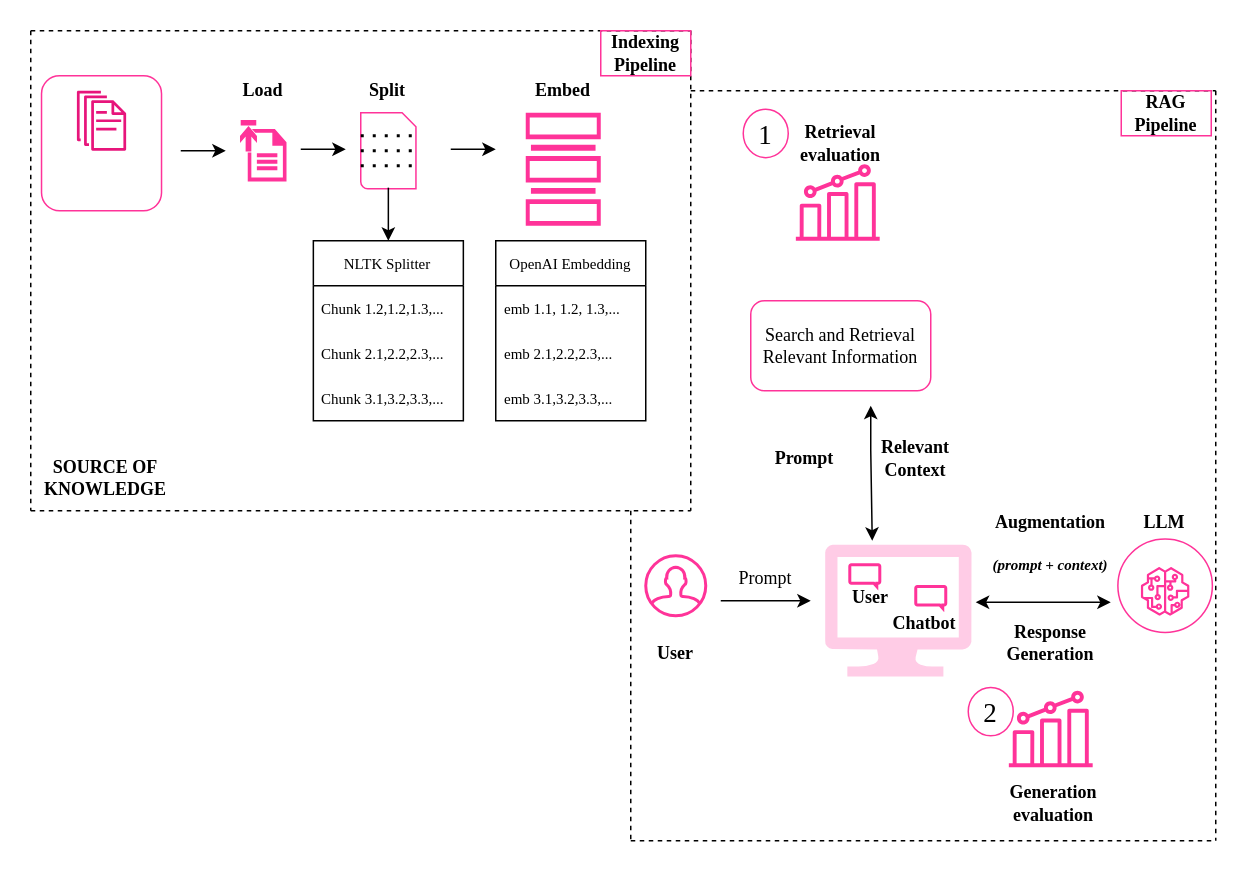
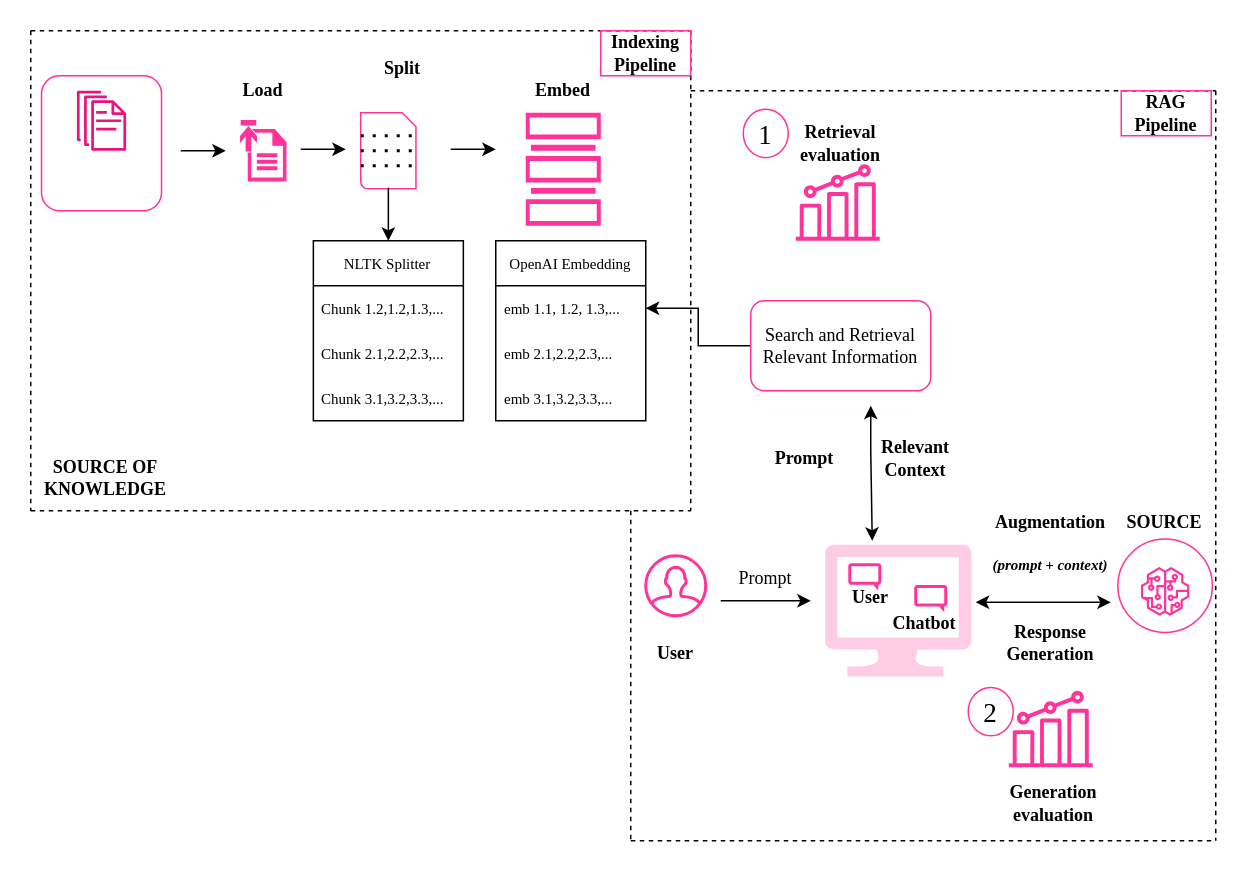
- <mxCell id="17" value="&lt;font face=&quot;Monserrat&quot;&gt;&lt;b&gt;Split&lt;/b&gt;&lt;br&gt;&lt;/font&gt;" style="text;html=1;strokeColor=none;fillColor=none;align=center;verticalAlign=middle;whiteSpace=wrap;rounded=0;" vertex="1" parent="1"><mxGeometry x="228.4" y="44.6" width="60" height="30" as="geometry" /></mxCell>
+ <mxCell id="17" value="&lt;font face=&quot;Monserrat&quot;&gt;&lt;b&gt;Split&lt;/b&gt;&lt;br&gt;&lt;/font&gt;" style="text;html=1;strokeColor=none;fillColor=none;align=center;verticalAlign=middle;whiteSpace=wrap;rounded=0;" vertex="1" parent="1"><mxGeometry x="238.4" y="29.6" width="60" height="30" as="geometry" /></mxCell>
+ <mxCell id="35" value="" style="edgeStyle=orthogonalEdgeStyle;rounded=0;orthogonalLoop=1;jettySize=auto;html=1;" edge="1" parent="1" source="36" target="27"><mxGeometry relative="1" as="geometry" /></mxCell>
- <mxCell id="52" value="&lt;font face=&quot;Monserrat&quot;&gt;&lt;b&gt;LLM&lt;/b&gt;&lt;br&gt;&lt;/font&gt;" style="text;html=1;strokeColor=none;fillColor=none;align=center;verticalAlign=middle;whiteSpace=wrap;rounded=0;" vertex="1" parent="1"><mxGeometry x="746.25" y="333" width="60" height="30" as="geometry" /></mxCell>
+ <mxCell id="52" value="&lt;font face=&quot;Monserrat&quot;&gt;&lt;b&gt;SOURCE&lt;/b&gt;&lt;br&gt;&lt;/font&gt;" style="text;html=1;strokeColor=none;fillColor=none;align=center;verticalAlign=middle;whiteSpace=wrap;rounded=0;" vertex="1" parent="1"><mxGeometry x="746.25" y="333" width="60" height="30" as="geometry" /></mxCell>
